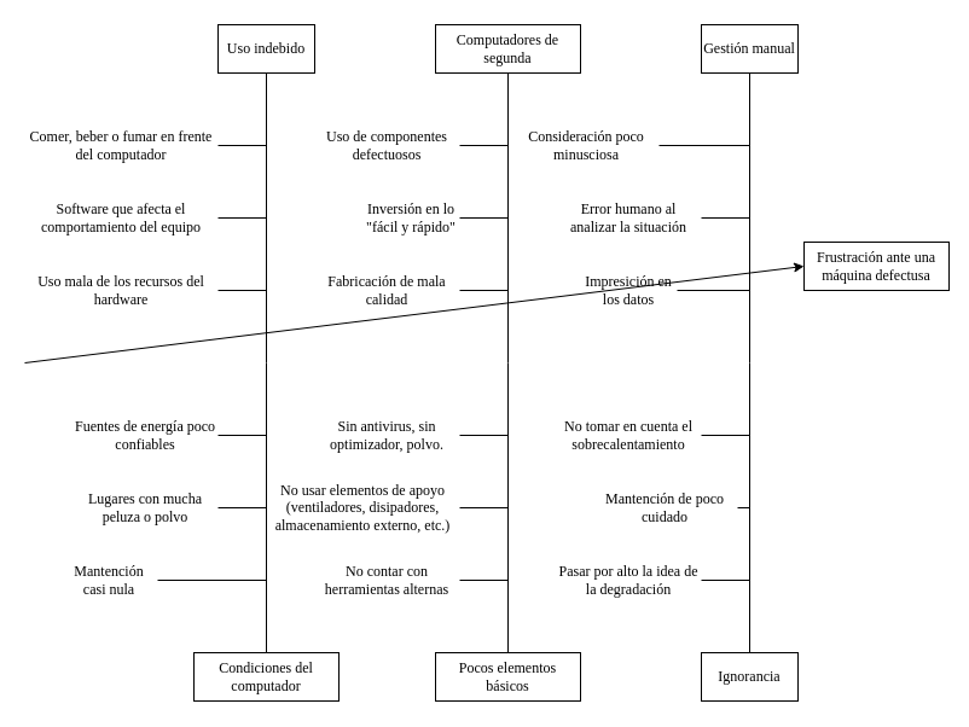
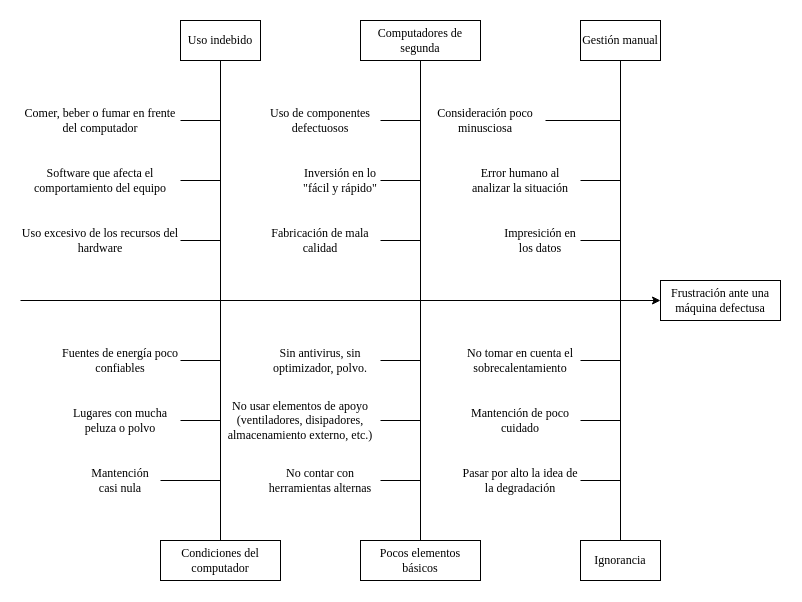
- <mxCell id="3" value="&lt;font&gt;Frustración ante una máquina defectusa&lt;/font&gt;" style="rounded=0;whiteSpace=wrap;html=1;fontFamily=Times New Roman;" vertex="1" parent="1"><mxGeometry x="665" y="200" width="120" height="40" as="geometry" /></mxCell>
+ <mxCell id="3" value="&lt;font&gt;Frustración ante una máquina defectusa&lt;/font&gt;" style="rounded=0;whiteSpace=wrap;html=1;fontFamily=Times New Roman;" vertex="1" parent="1"><mxGeometry x="660" y="280" width="120" height="40" as="geometry" /></mxCell>
- <mxCell id="24" value="Uso mala de los recursos del hardware" style="text;html=1;align=center;verticalAlign=middle;whiteSpace=wrap;rounded=0;fontFamily=Times New Roman;" vertex="1" parent="1"><mxGeometry x="20" y="220" width="160" height="40" as="geometry" /></mxCell>
+ <mxCell id="24" value="Uso excesivo de los recursos del hardware" style="text;html=1;align=center;verticalAlign=middle;whiteSpace=wrap;rounded=0;fontFamily=Times New Roman;" vertex="1" parent="1"><mxGeometry x="20" y="220" width="160" height="40" as="geometry" /></mxCell>
- <mxCell id="15" value="Impresición en los datos" style="text;html=1;align=center;verticalAlign=middle;whiteSpace=wrap;rounded=0;fontFamily=Times New Roman;" vertex="1" parent="1"><mxGeometry x="480" y="220" width="80" height="40" as="geometry" /></mxCell>
+ <mxCell id="15" value="Impresición en los datos" style="text;html=1;align=center;verticalAlign=middle;whiteSpace=wrap;rounded=0;fontFamily=Times New Roman;" vertex="1" parent="1"><mxGeometry x="500" y="220" width="80" height="40" as="geometry" /></mxCell>
- <mxCell id="43" value="Mantención de poco cuidado" style="text;html=1;align=center;verticalAlign=middle;whiteSpace=wrap;rounded=0;fontFamily=Times New Roman;" vertex="1" parent="1"><mxGeometry x="490" y="400" width="120" height="40" as="geometry" /></mxCell>
+ <mxCell id="43" value="Mantención de poco cuidado" style="text;html=1;align=center;verticalAlign=middle;whiteSpace=wrap;rounded=0;fontFamily=Times New Roman;" vertex="1" parent="1"><mxGeometry x="460" y="400" width="120" height="40" as="geometry" /></mxCell>
- <mxCell id="22" value="Mantención casi nula" style="text;html=1;align=center;verticalAlign=middle;whiteSpace=wrap;rounded=0;fontFamily=Times New Roman;" vertex="1" parent="1"><mxGeometry x="50" y="460" width="80" height="40" as="geometry" /></mxCell>
+ <mxCell id="22" value="Mantención casi nula" style="text;html=1;align=center;verticalAlign=middle;whiteSpace=wrap;rounded=0;fontFamily=Times New Roman;" vertex="1" parent="1"><mxGeometry x="80" y="460" width="80" height="40" as="geometry" /></mxCell>
